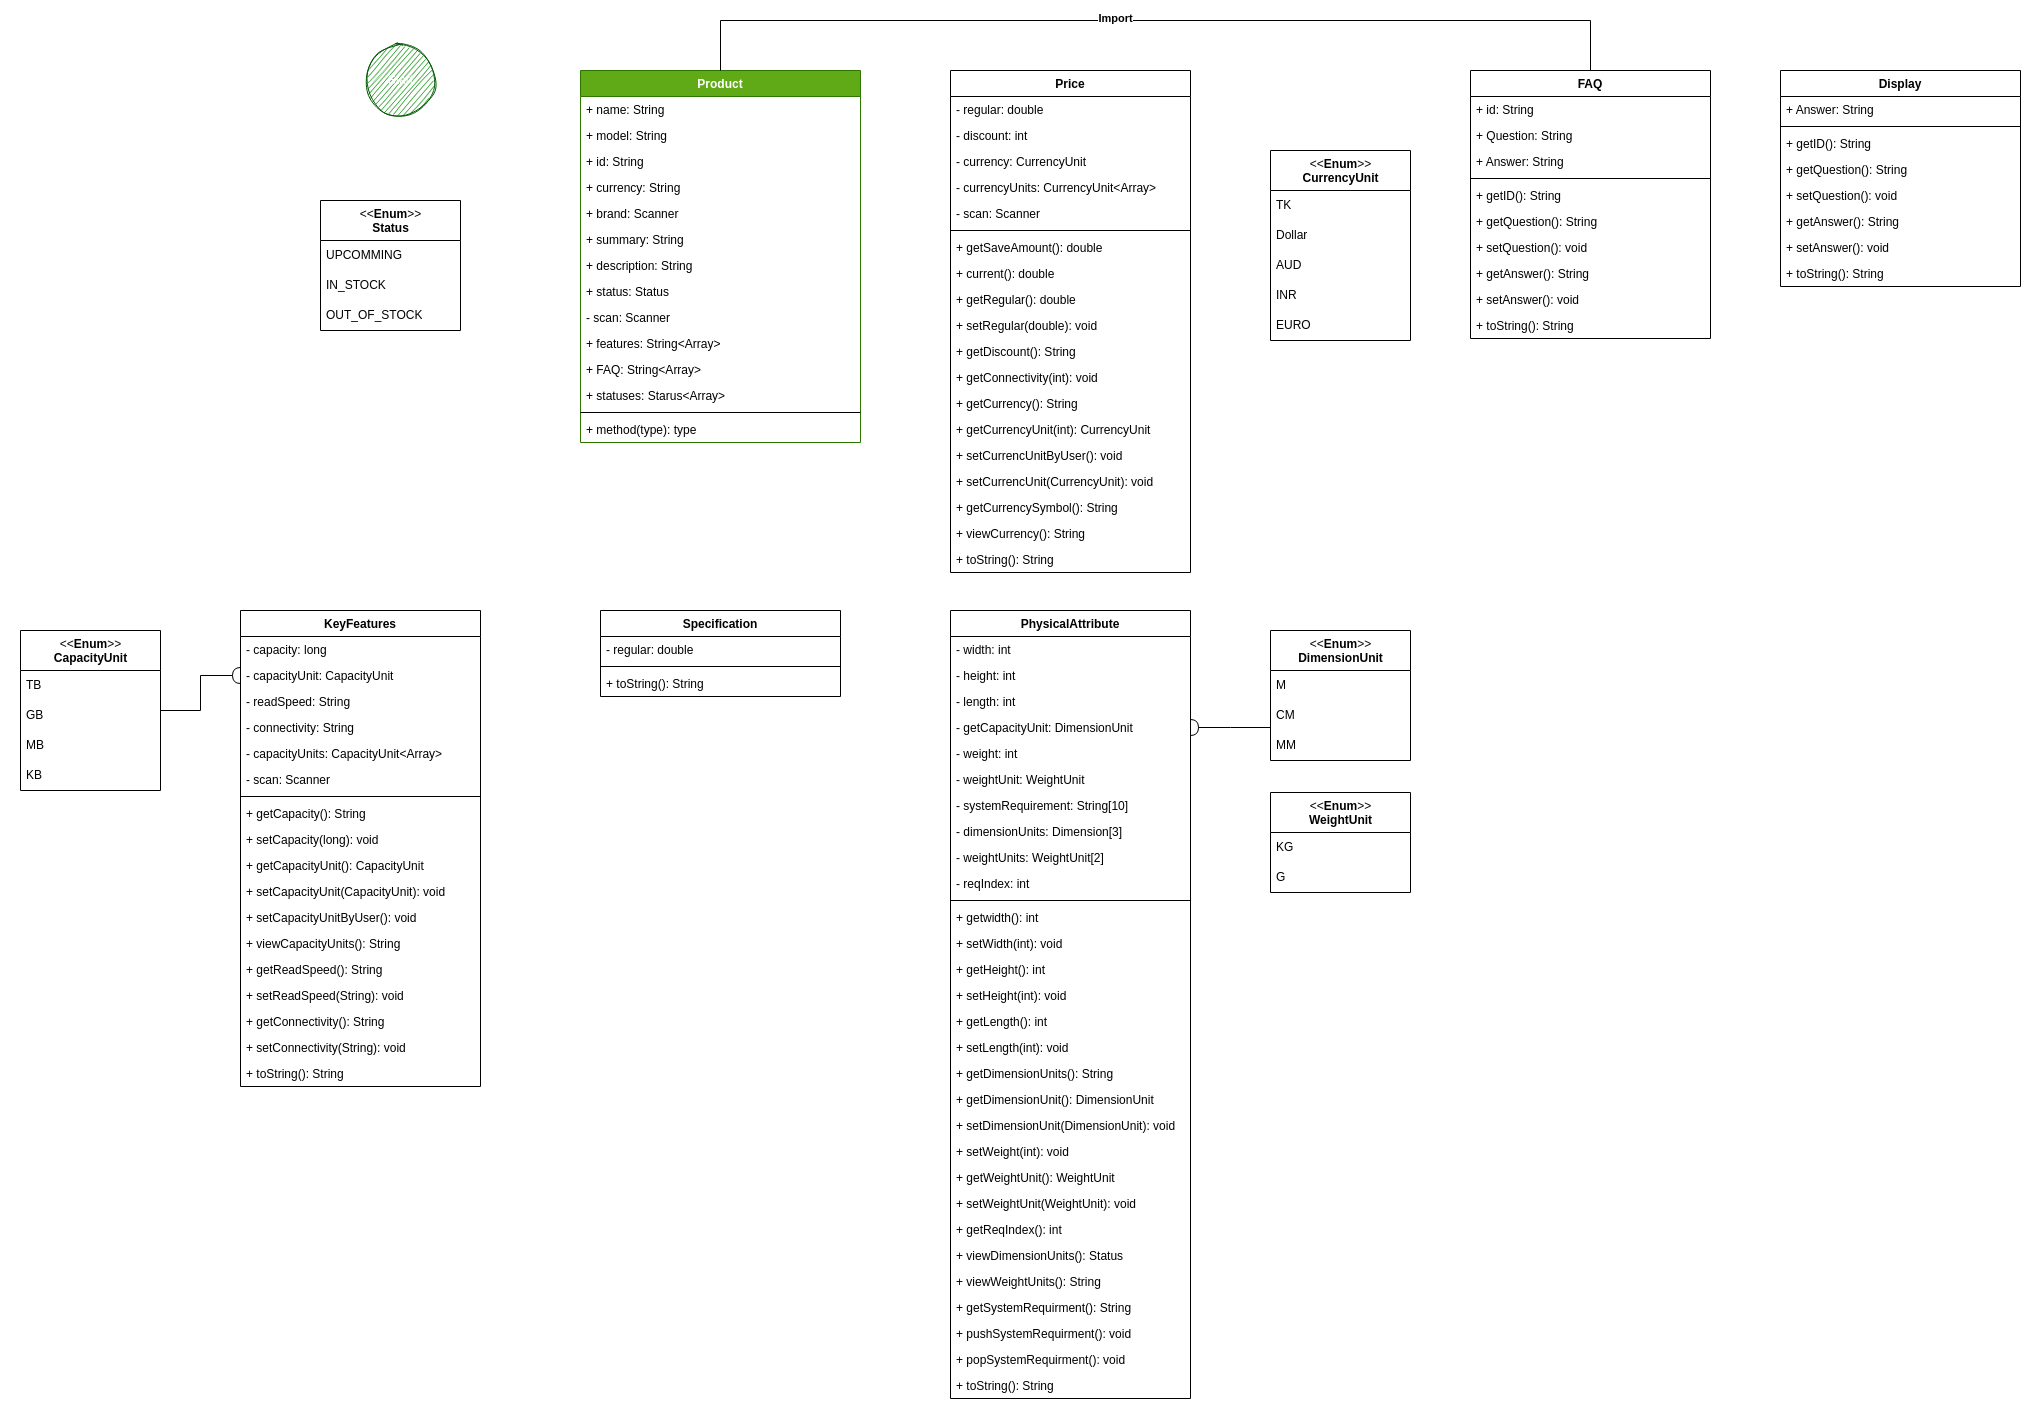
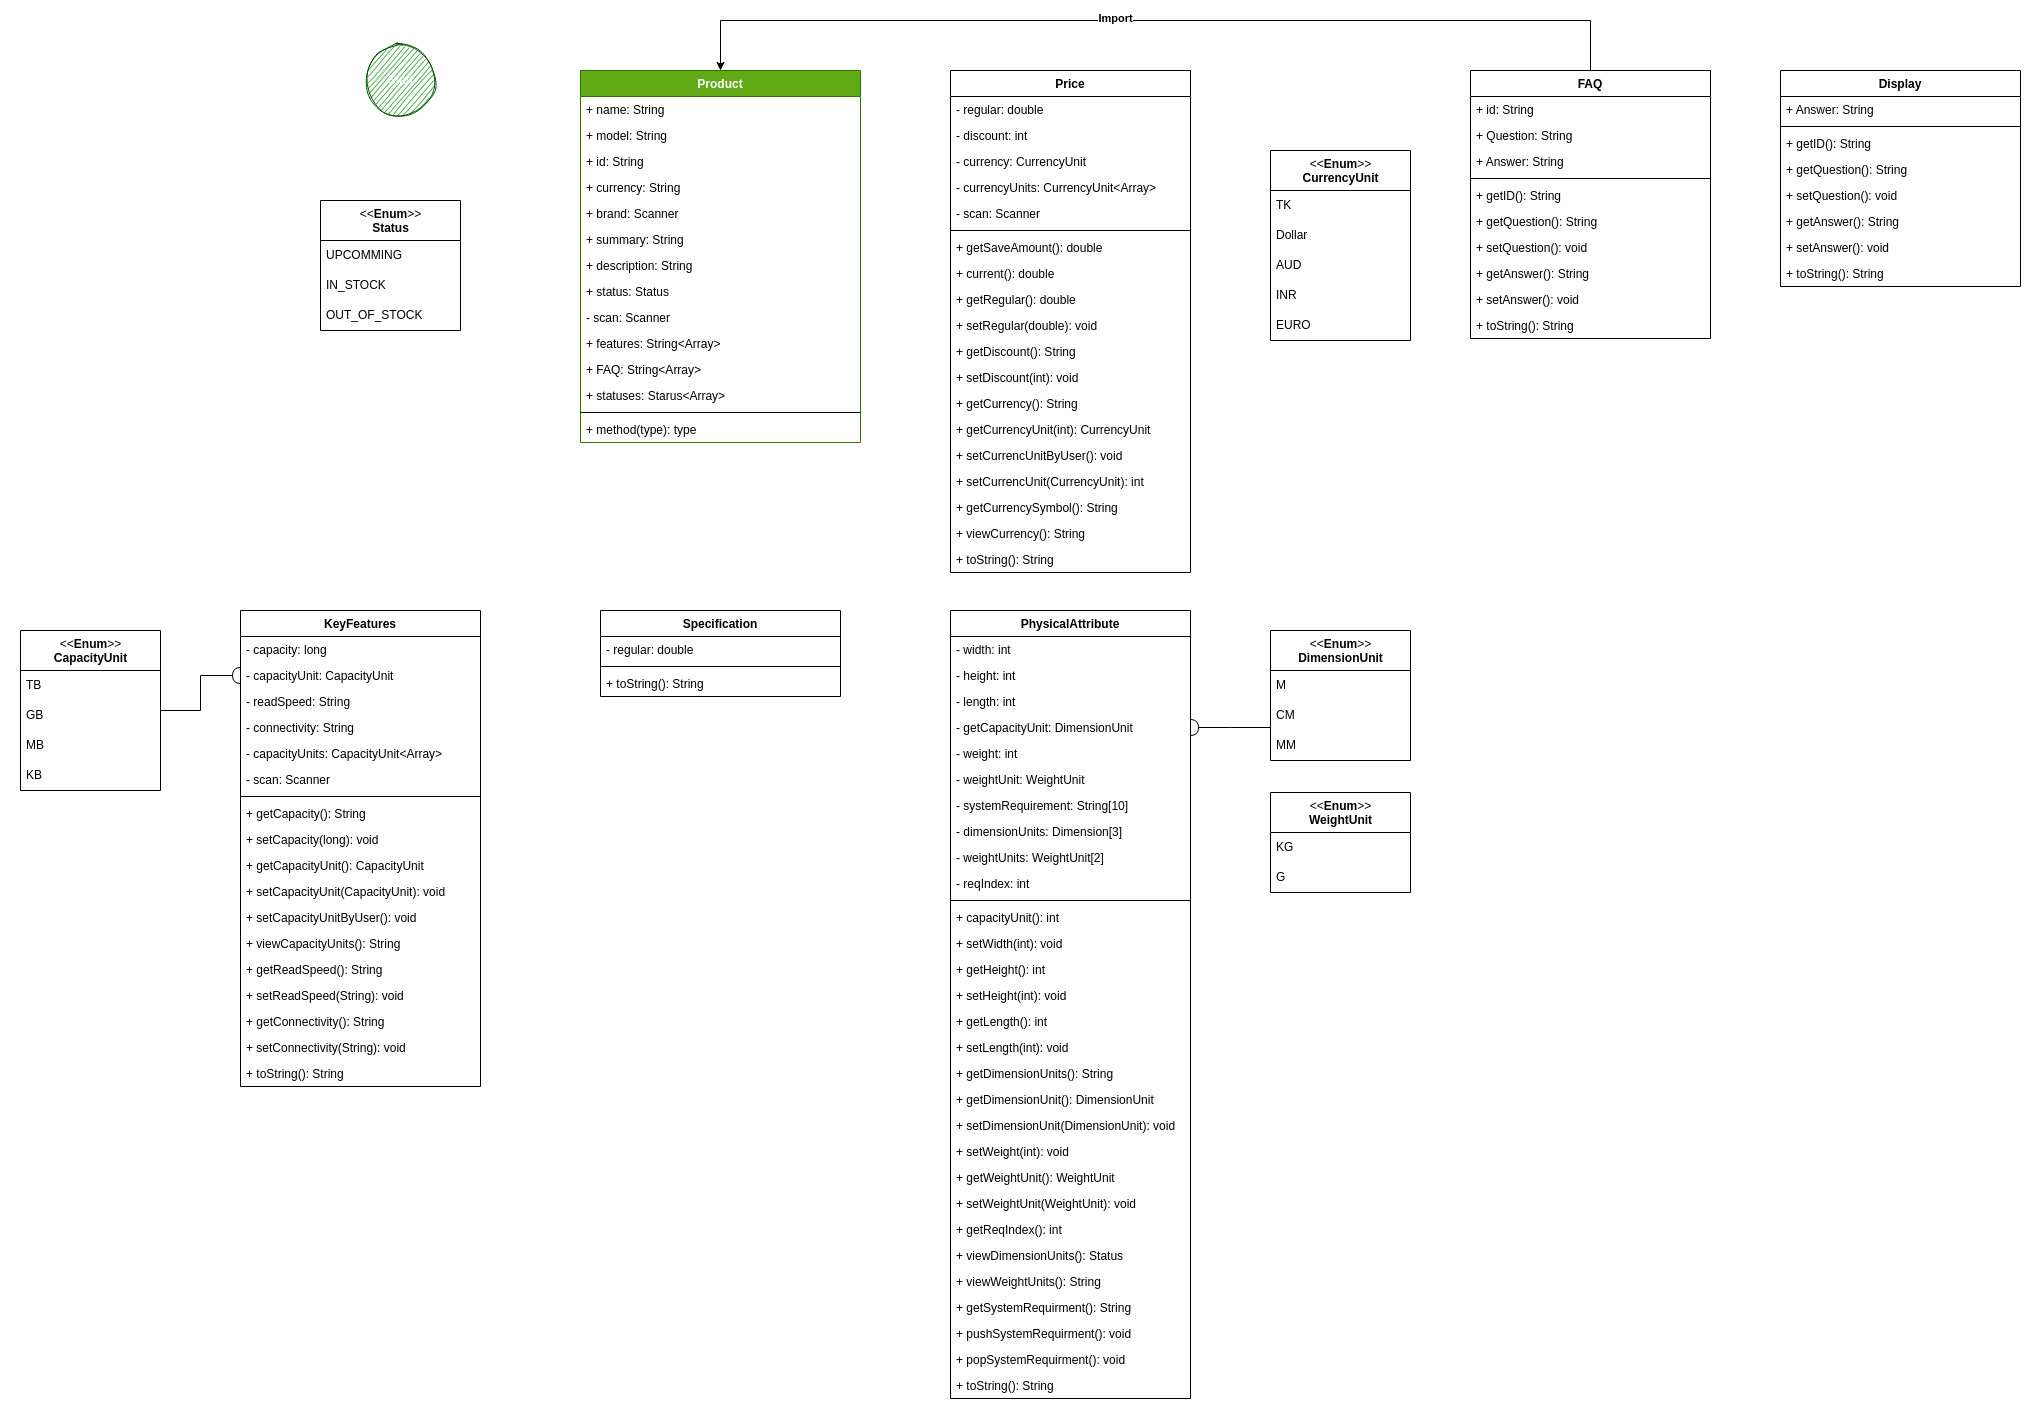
- <mxCell id="116" style="edgeStyle=orthogonalEdgeStyle;rounded=0;orthogonalLoop=1;jettySize=auto;html=1;entryX=0.5;entryY=0;entryDx=0;entryDy=0;endArrow=none;" edge="1" parent="1" source="118" target="97"><mxGeometry relative="1" as="geometry"><Array as="points"><mxPoint x="1590" y="20" /><mxPoint x="720" y="20" /></Array></mxGeometry></mxCell>
+ <mxCell id="116" style="edgeStyle=orthogonalEdgeStyle;rounded=0;orthogonalLoop=1;jettySize=auto;html=1;entryX=0.5;entryY=0;entryDx=0;entryDy=0;" edge="1" parent="1" source="118" target="97"><mxGeometry relative="1" as="geometry"><Array as="points"><mxPoint x="1590" y="20" /><mxPoint x="720" y="20" /></Array></mxGeometry></mxCell>
- <mxCell id="14" value="+ getConnectivity(int): void" style="text;strokeColor=none;fillColor=none;align=left;verticalAlign=top;spacingLeft=4;spacingRight=4;overflow=hidden;rotatable=0;points=[[0,0.5],[1,0.5]];portConstraint=eastwest;" parent="2" vertex="1"><mxGeometry y="294" width="240" height="26" as="geometry" /></mxCell>
+ <mxCell id="14" value="+ setDiscount(int): void" style="text;strokeColor=none;fillColor=none;align=left;verticalAlign=top;spacingLeft=4;spacingRight=4;overflow=hidden;rotatable=0;points=[[0,0.5],[1,0.5]];portConstraint=eastwest;" parent="2" vertex="1"><mxGeometry y="294" width="240" height="26" as="geometry" /></mxCell>
- <mxCell id="18" value="+ setCurrencUnit(CurrencyUnit): void" style="text;strokeColor=none;fillColor=none;align=left;verticalAlign=top;spacingLeft=4;spacingRight=4;overflow=hidden;rotatable=0;points=[[0,0.5],[1,0.5]];portConstraint=eastwest;" parent="2" vertex="1"><mxGeometry y="398" width="240" height="26" as="geometry" /></mxCell>
+ <mxCell id="18" value="+ setCurrencUnit(CurrencyUnit): int" style="text;strokeColor=none;fillColor=none;align=left;verticalAlign=top;spacingLeft=4;spacingRight=4;overflow=hidden;rotatable=0;points=[[0,0.5],[1,0.5]];portConstraint=eastwest;" parent="2" vertex="1"><mxGeometry y="398" width="240" height="26" as="geometry" /></mxCell>
- <mxCell id="69" value="+ getwidth(): int" style="text;strokeColor=none;fillColor=none;align=left;verticalAlign=top;spacingLeft=4;spacingRight=4;overflow=hidden;rotatable=0;points=[[0,0.5],[1,0.5]];portConstraint=eastwest;" parent="57" vertex="1"><mxGeometry y="294" width="240" height="26" as="geometry" /></mxCell>
+ <mxCell id="69" value="+ capacityUnit(): int" style="text;strokeColor=none;fillColor=none;align=left;verticalAlign=top;spacingLeft=4;spacingRight=4;overflow=hidden;rotatable=0;points=[[0,0.5],[1,0.5]];portConstraint=eastwest;" parent="57" vertex="1"><mxGeometry y="294" width="240" height="26" as="geometry" /></mxCell>
